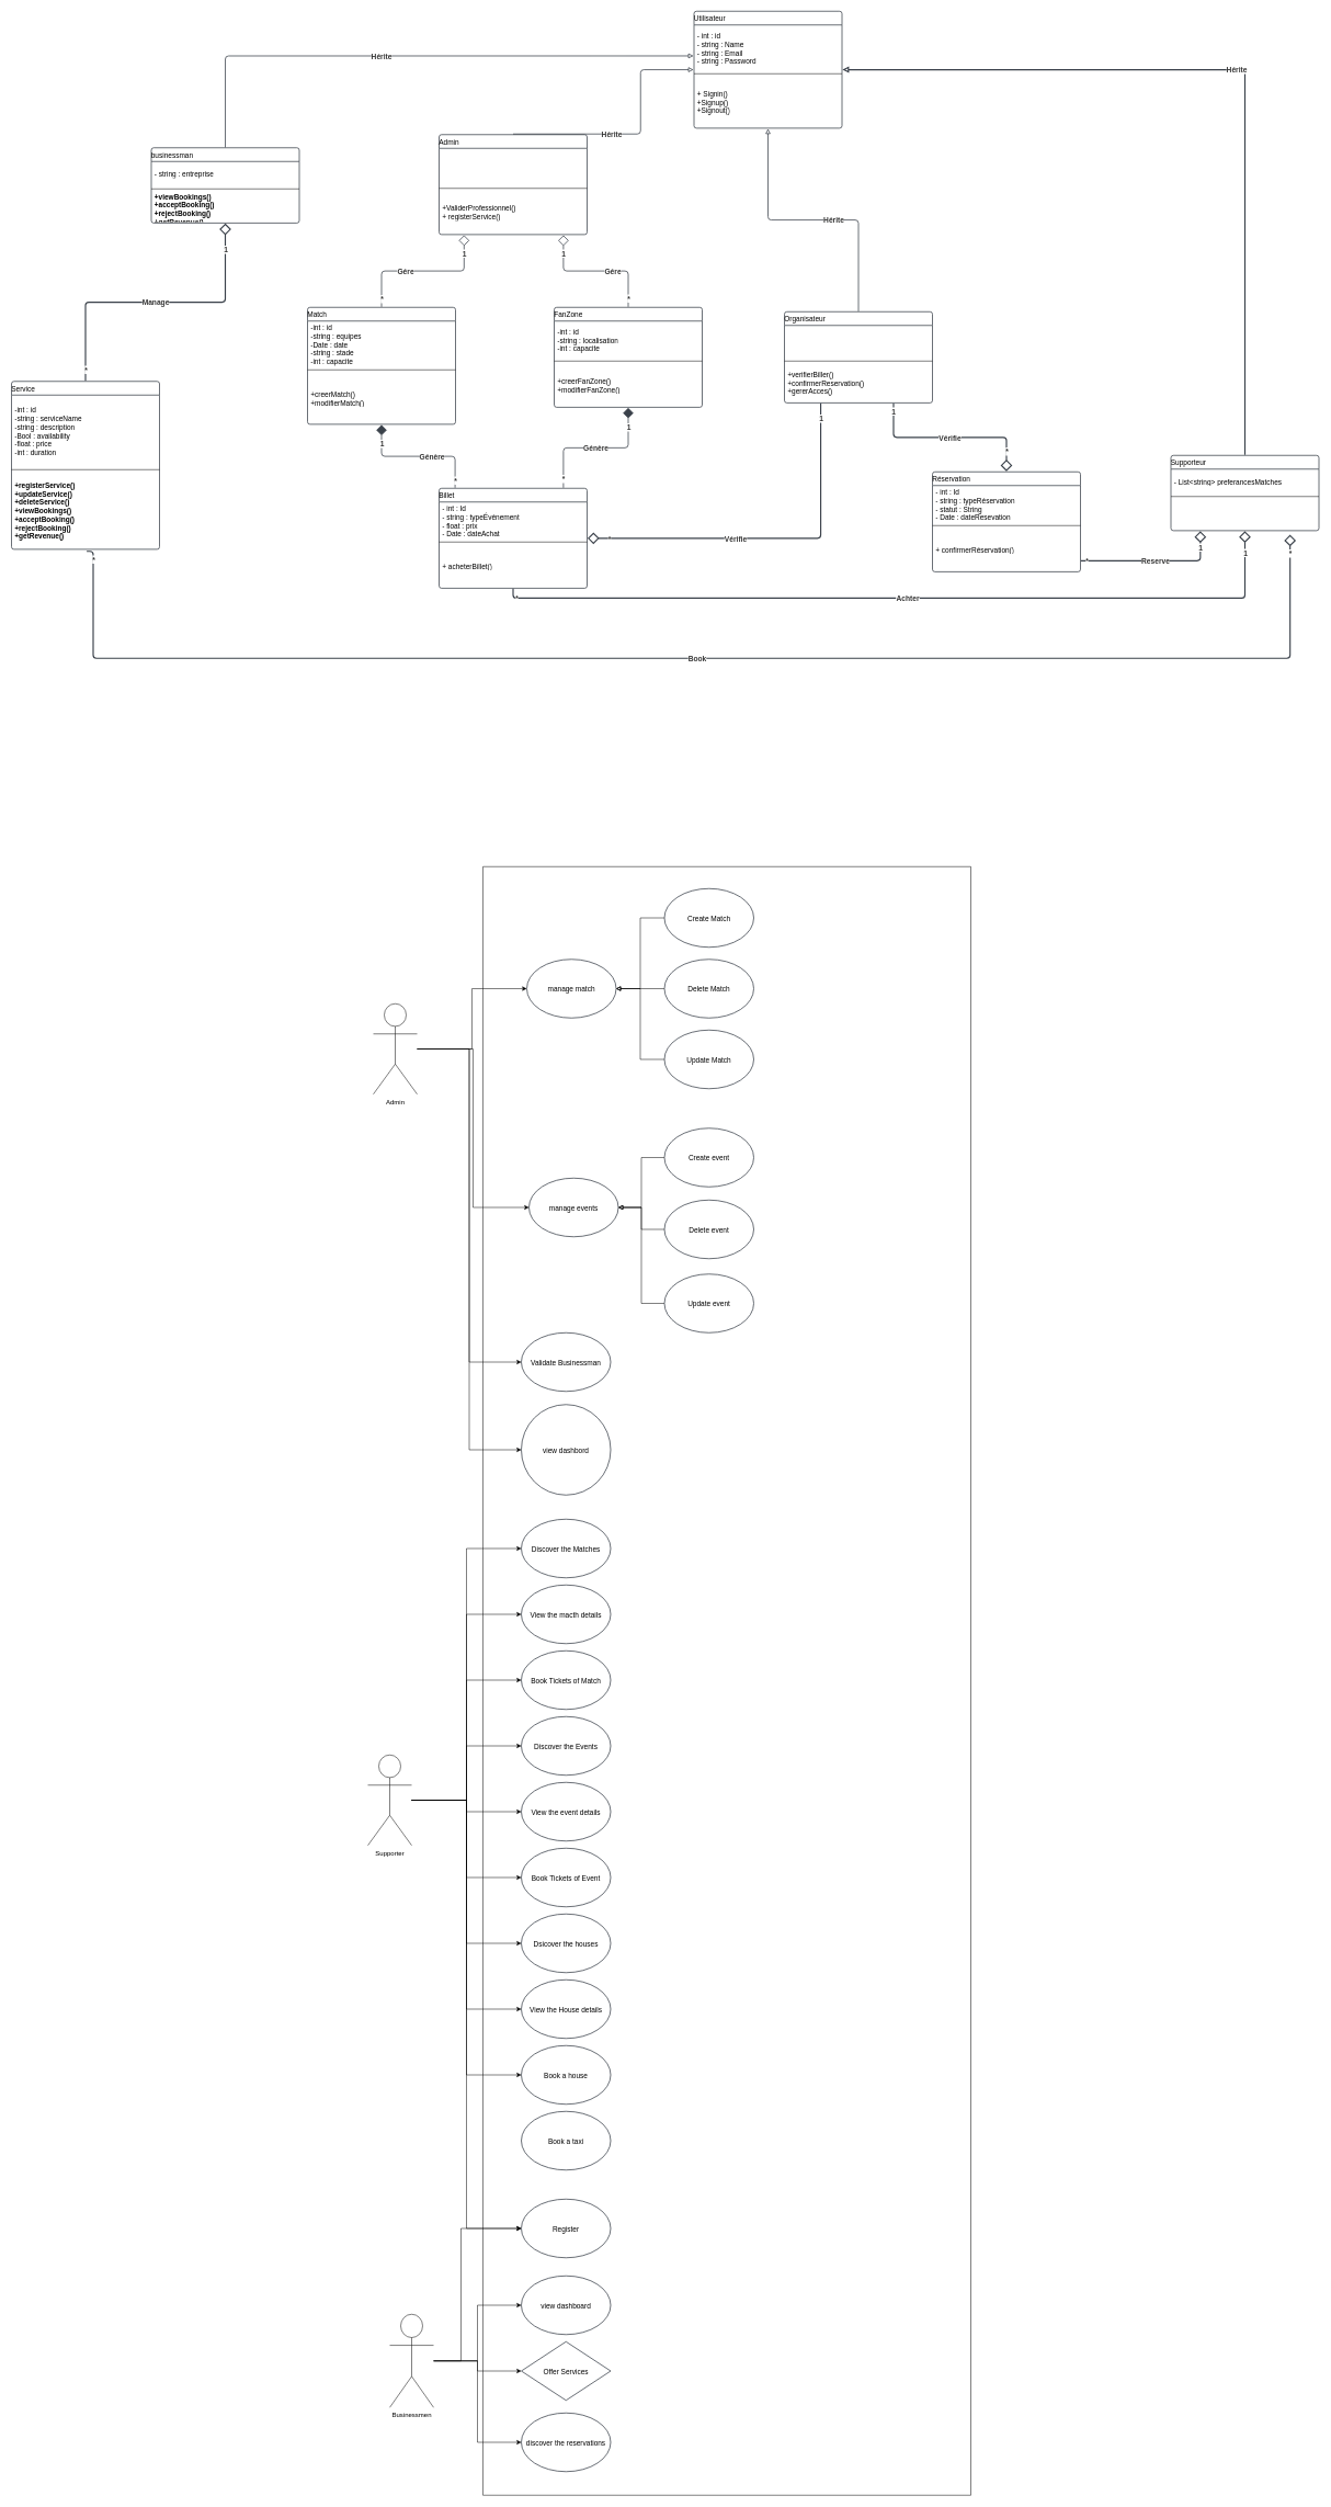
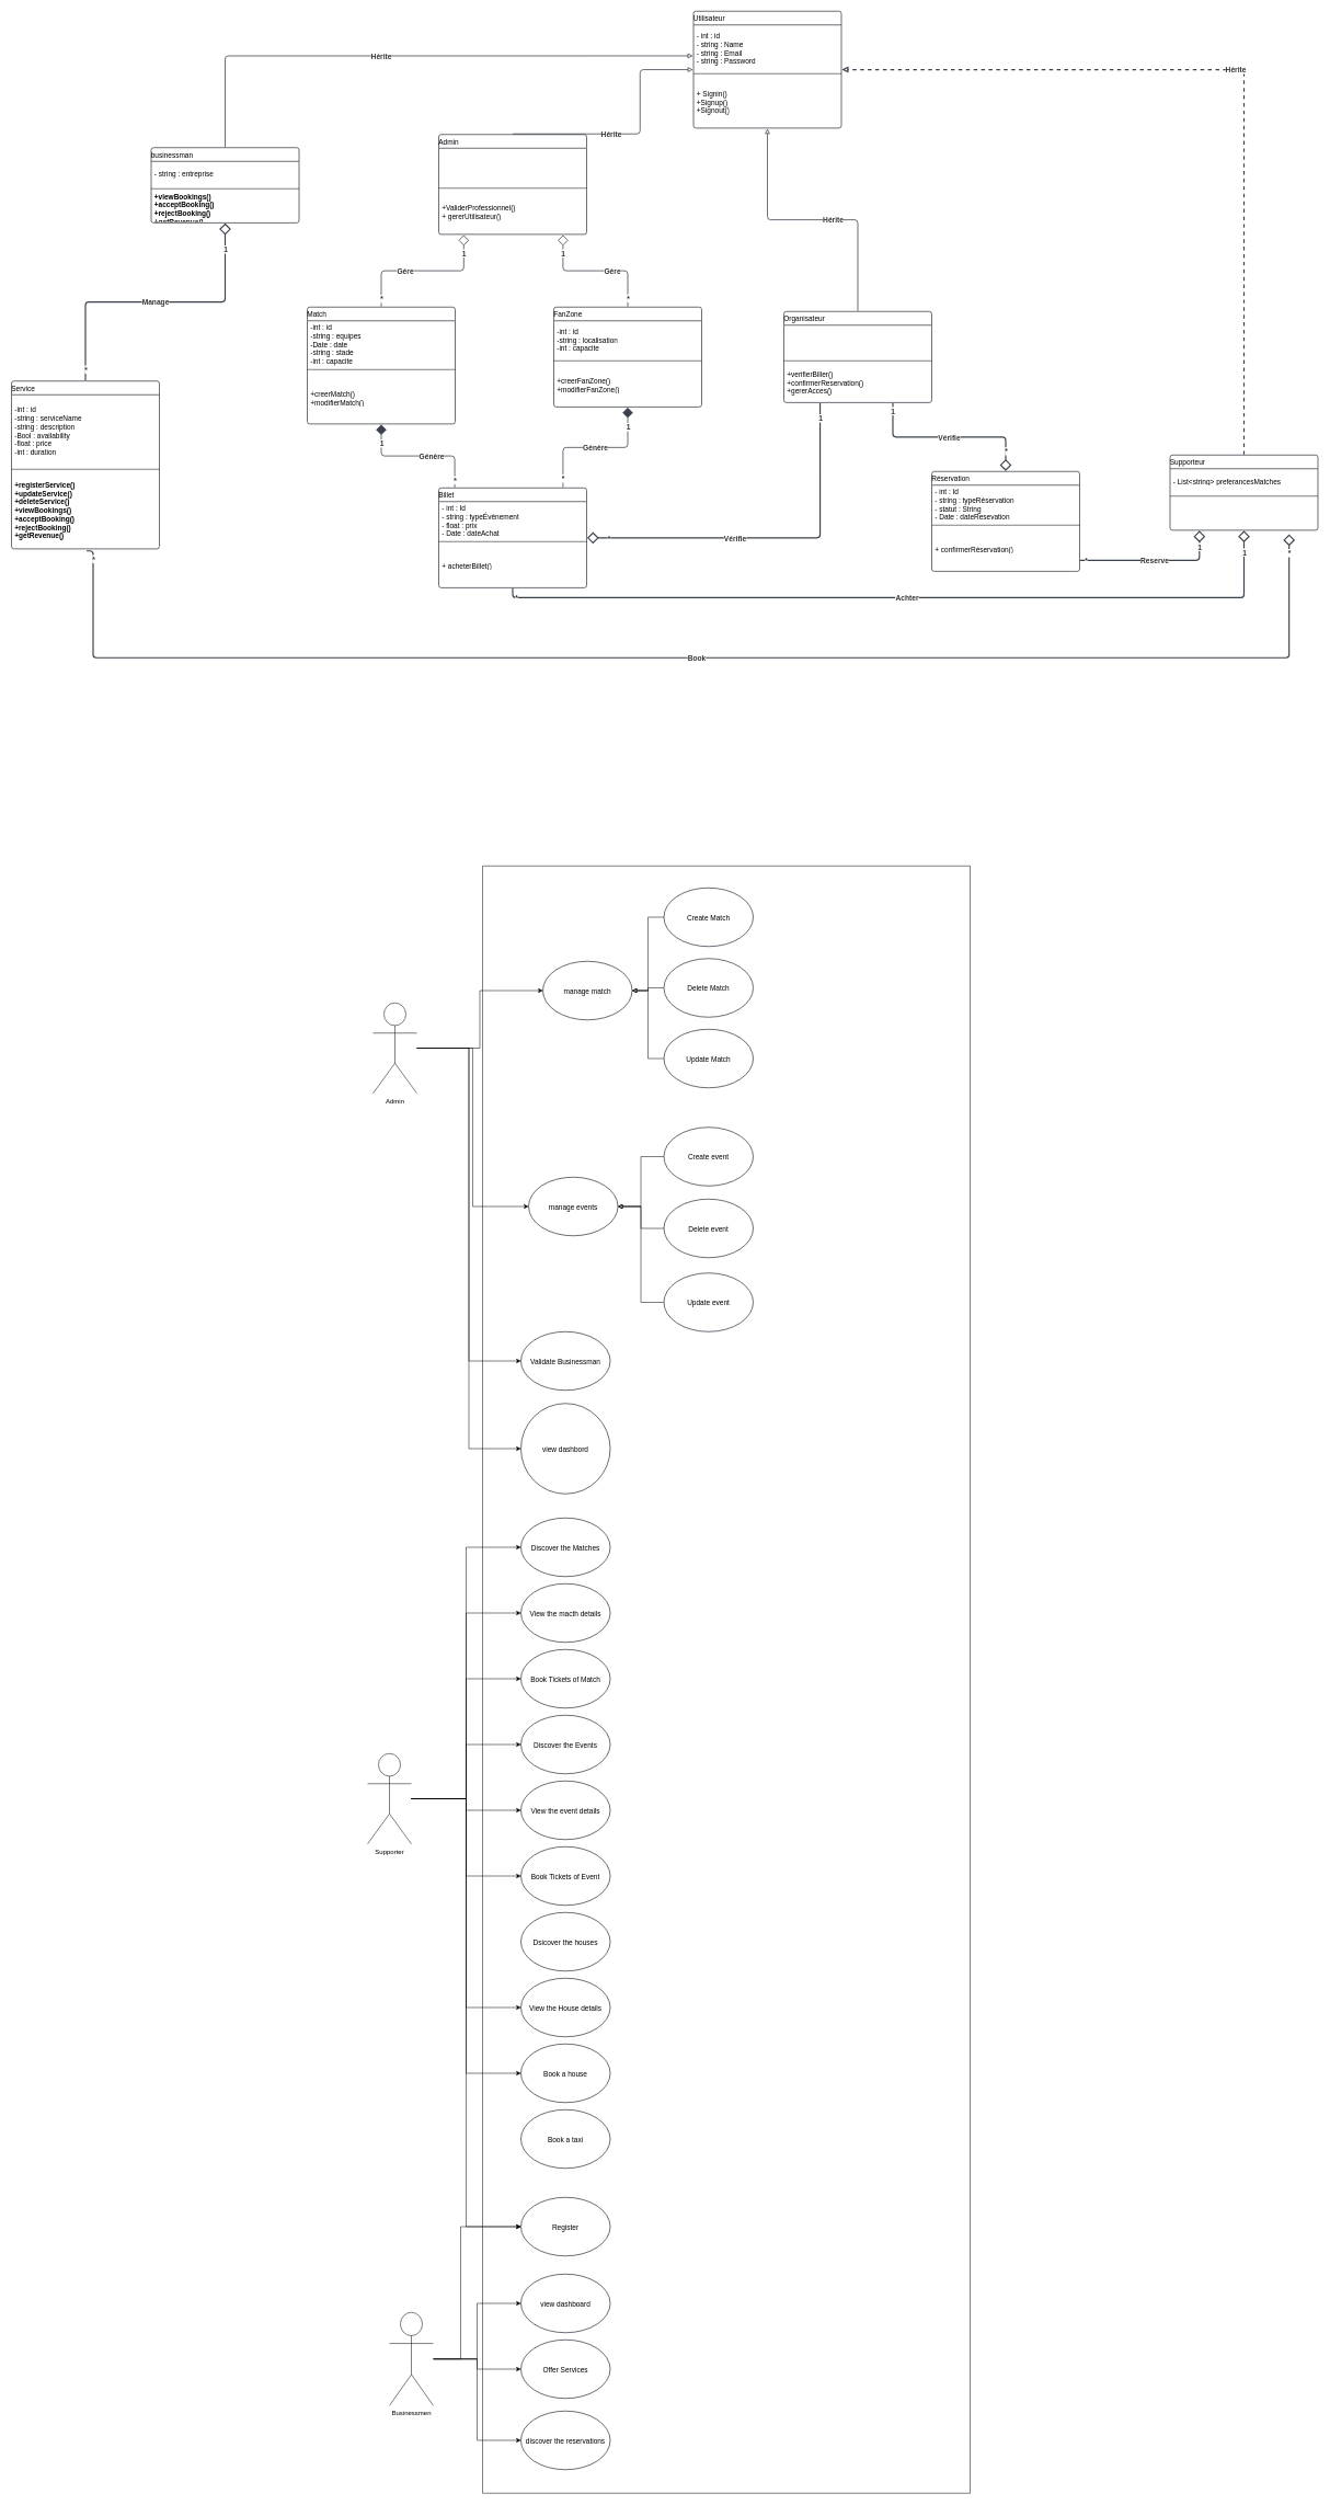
- <mxCell id="25" value="+ValiderProfessionnel()&#10;+ registerService()" style="part=1;html=1;resizeHeight=0;strokeColor=none;fillColor=none;align=left;verticalAlign=middle;spacingLeft=4;spacingRight=4;overflow=hidden;rotatable=0;points=[[0,0.5],[1,0.5]];portConstraint=eastwest;swimlaneFillColor=#ffffff;strokeOpacity=100;fillOpacity=100;whiteSpace=wrap;fontSize=13;" vertex="1" parent="22"><mxGeometry y="102" width="270" height="80.25" as="geometry" /></mxCell>
+ <mxCell id="25" value="+ValiderProfessionnel()&#10;+ gererUtilisateur()" style="part=1;html=1;resizeHeight=0;strokeColor=none;fillColor=none;align=left;verticalAlign=middle;spacingLeft=4;spacingRight=4;overflow=hidden;rotatable=0;points=[[0,0.5],[1,0.5]];portConstraint=eastwest;swimlaneFillColor=#ffffff;strokeOpacity=100;fillOpacity=100;whiteSpace=wrap;fontSize=13;" vertex="1" parent="22"><mxGeometry y="102" width="270" height="80.25" as="geometry" /></mxCell>
- <mxCell id="76" value="" style="html=1;jettySize=18;whiteSpace=wrap;fontSize=13;strokeColor=#3a414a;strokeOpacity=100;strokeWidth=2.3;rounded=1;arcSize=12;edgeStyle=orthogonalEdgeStyle;startArrow=none;endArrow=block;endFill=0;exitX=0.5;exitY=-0.006;exitPerimeter=0;entryX=1.003;entryY=0.5;entryPerimeter=0;lucidId=8ONP-vu2MnYi;" edge="1" parent="1" source="6" target="2"><mxGeometry width="100" height="100" relative="1" as="geometry"><Array as="points" /></mxGeometry></mxCell>
+ <mxCell id="76" value="" style="html=1;jettySize=18;whiteSpace=wrap;fontSize=13;strokeColor=#3a414a;strokeOpacity=100;strokeWidth=2.3;rounded=1;arcSize=12;edgeStyle=orthogonalEdgeStyle;startArrow=none;endArrow=block;endFill=0;exitX=0.5;exitY=-0.006;exitPerimeter=0;entryX=1.003;entryY=0.5;entryPerimeter=0;lucidId=8ONP-vu2MnYi;dashed=1;" edge="1" parent="1" source="6" target="2"><mxGeometry width="100" height="100" relative="1" as="geometry"><Array as="points" /></mxGeometry></mxCell>
- <mxCell id="124" value="manage match" style="html=1;overflow=block;blockSpacing=1;whiteSpace=wrap;ellipse;fontSize=13;spacing=3.8;strokeColor=#3a414a;strokeOpacity=100;fillOpacity=100;rounded=1;absoluteArcSize=1;arcSize=9;fillColor=#ffffff;strokeWidth=1.5;lucidId=XdfYl.WkG~J0;" vertex="1" parent="90"><mxGeometry x="80" y="169" width="163" height="107" as="geometry" /></mxCell>
+ <mxCell id="124" value="manage match" style="html=1;overflow=block;blockSpacing=1;whiteSpace=wrap;ellipse;fontSize=13;spacing=3.8;strokeColor=#3a414a;strokeOpacity=100;fillOpacity=100;rounded=1;absoluteArcSize=1;arcSize=9;fillColor=#ffffff;strokeWidth=1.5;lucidId=XdfYl.WkG~J0;" vertex="1" parent="90"><mxGeometry x="110" y="174" width="163" height="107" as="geometry" /></mxCell>
- <mxCell id="137" style="edgeStyle=orthogonalEdgeStyle;rounded=0;orthogonalLoop=1;jettySize=auto;html=1;entryX=0;entryY=0.5;entryDx=0;entryDy=0;" edge="1" parent="1" source="141" target="114"><mxGeometry relative="1" as="geometry" /></mxCell>
- <mxCell id="117" value="Offer Services" style="rhombus;html=1;overflow=block;blockSpacing=1;whiteSpace=wrap;fontSize=13;spacing=3.8;strokeColor=#3a414a;strokeOpacity=100;fillOpacity=100;absoluteArcSize=1;arcSize=9;fillColor=#ffffff;strokeWidth=1.5;lucidId=refY.4v3hnWK;" vertex="1" parent="90"><mxGeometry x="70" y="2690" width="163" height="107" as="geometry" /></mxCell>
+ <mxCell id="117" value="Offer Services" style="html=1;overflow=block;blockSpacing=1;whiteSpace=wrap;ellipse;fontSize=13;spacing=3.8;strokeColor=#3a414a;strokeOpacity=100;fillOpacity=100;rounded=1;absoluteArcSize=1;arcSize=9;fillColor=#ffffff;strokeWidth=1.5;lucidId=refY.4v3hnWK;" vertex="1" parent="90"><mxGeometry x="70" y="2690" width="163" height="107" as="geometry" /></mxCell>
